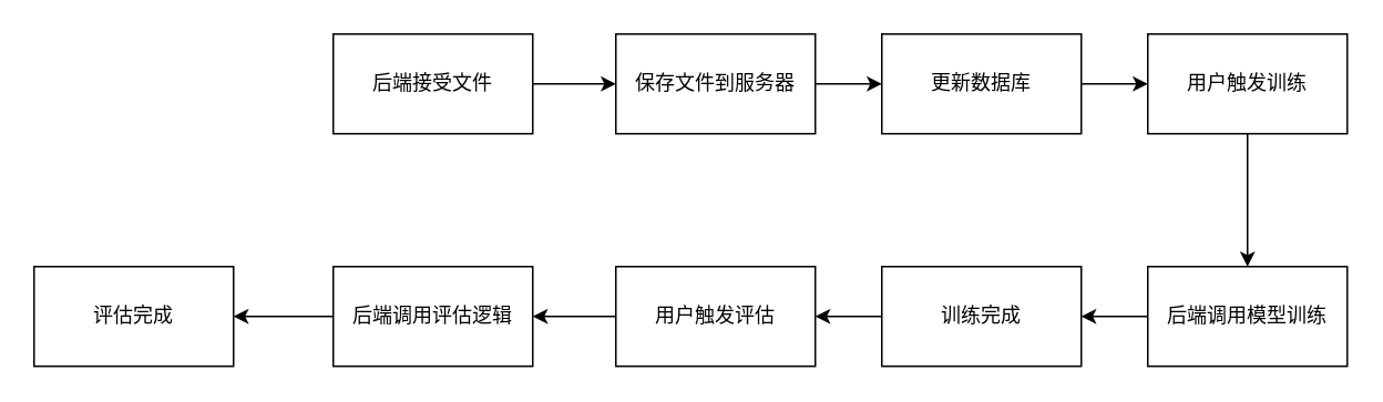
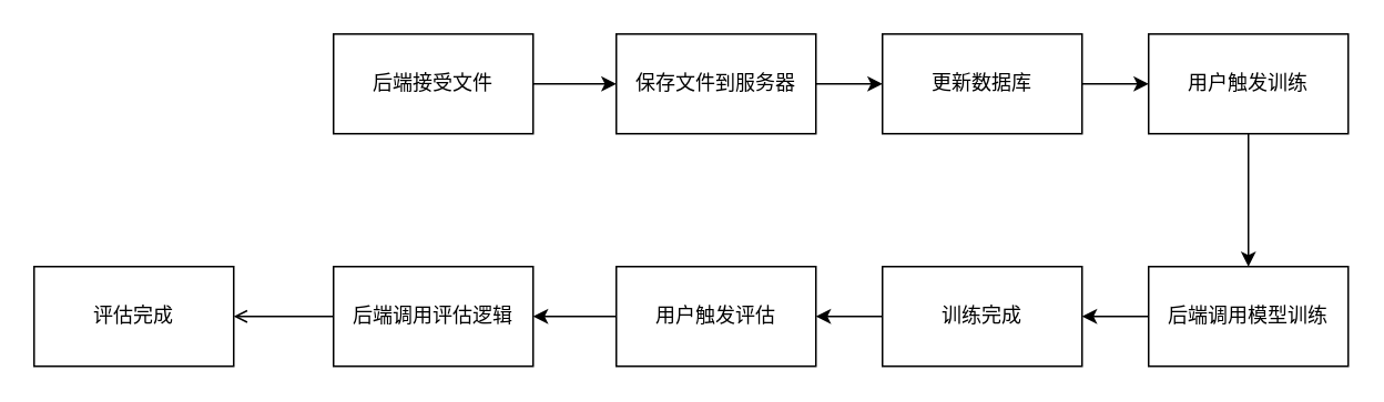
- <mxCell id="16" value="" style="edgeStyle=orthogonalEdgeStyle;rounded=0;orthogonalLoop=1;jettySize=auto;html=1;" edge="1" parent="1" source="17" target="18"><mxGeometry relative="1" as="geometry" /></mxCell>
+ <mxCell id="16" value="" style="edgeStyle=orthogonalEdgeStyle;rounded=0;orthogonalLoop=1;jettySize=auto;html=1;endArrow=open;" edge="1" parent="1" source="17" target="18"><mxGeometry relative="1" as="geometry" /></mxCell>
